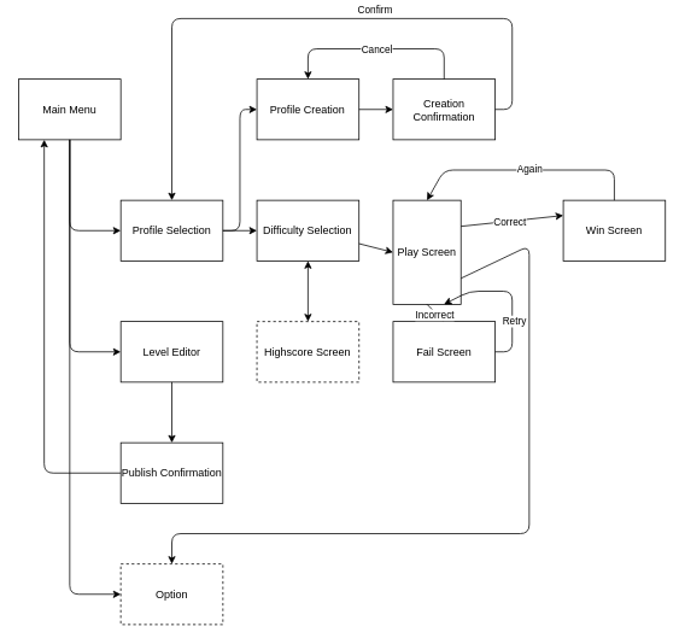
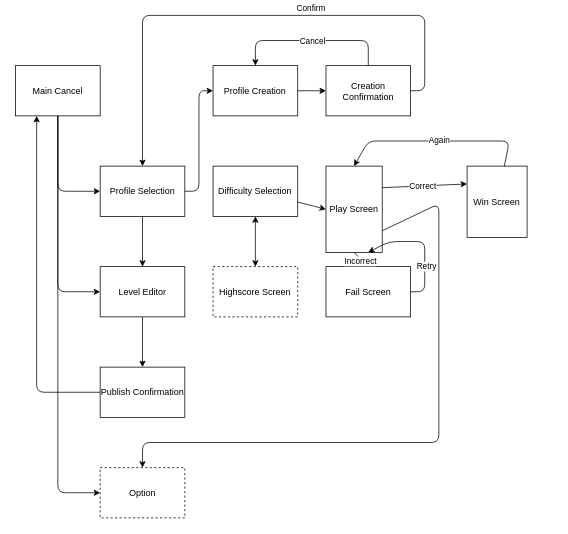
- <mxCell id="3" value="Main Menu" style="rounded=0;whiteSpace=wrap;html=1;fillColor=none;" parent="2" vertex="1"><mxGeometry y="67" width="112.895" height="67" as="geometry" /></mxCell>
+ <mxCell id="3" value="Main Cancel" style="rounded=0;whiteSpace=wrap;html=1;fillColor=none;" parent="2" vertex="1"><mxGeometry y="67" width="112.895" height="67" as="geometry" /></mxCell>
- <mxCell id="13" style="edgeStyle=none;html=1;entryX=0;entryY=0.5;entryDx=0;entryDy=0;startArrow=none;startFill=0;" parent="2" source="4" target="12" edge="1"><mxGeometry relative="1" as="geometry" /></mxCell>
+ <mxCell id="13" style="edgeStyle=none;html=1;startArrow=none;startFill=0;" parent="2" source="4" target="6" edge="1"><mxGeometry relative="1" as="geometry" /></mxCell>
- <mxCell id="30" value="Win Screen" style="rounded=0;whiteSpace=wrap;html=1;fillColor=none;" parent="2" vertex="1"><mxGeometry x="602.105" y="201" width="112.895" height="67" as="geometry" /></mxCell>
+ <mxCell id="30" value="Win Screen" style="rounded=0;whiteSpace=wrap;html=1;fillColor=none;" parent="2" vertex="1"><mxGeometry x="602.105" y="201" width="80" height="95" as="geometry" /></mxCell>
